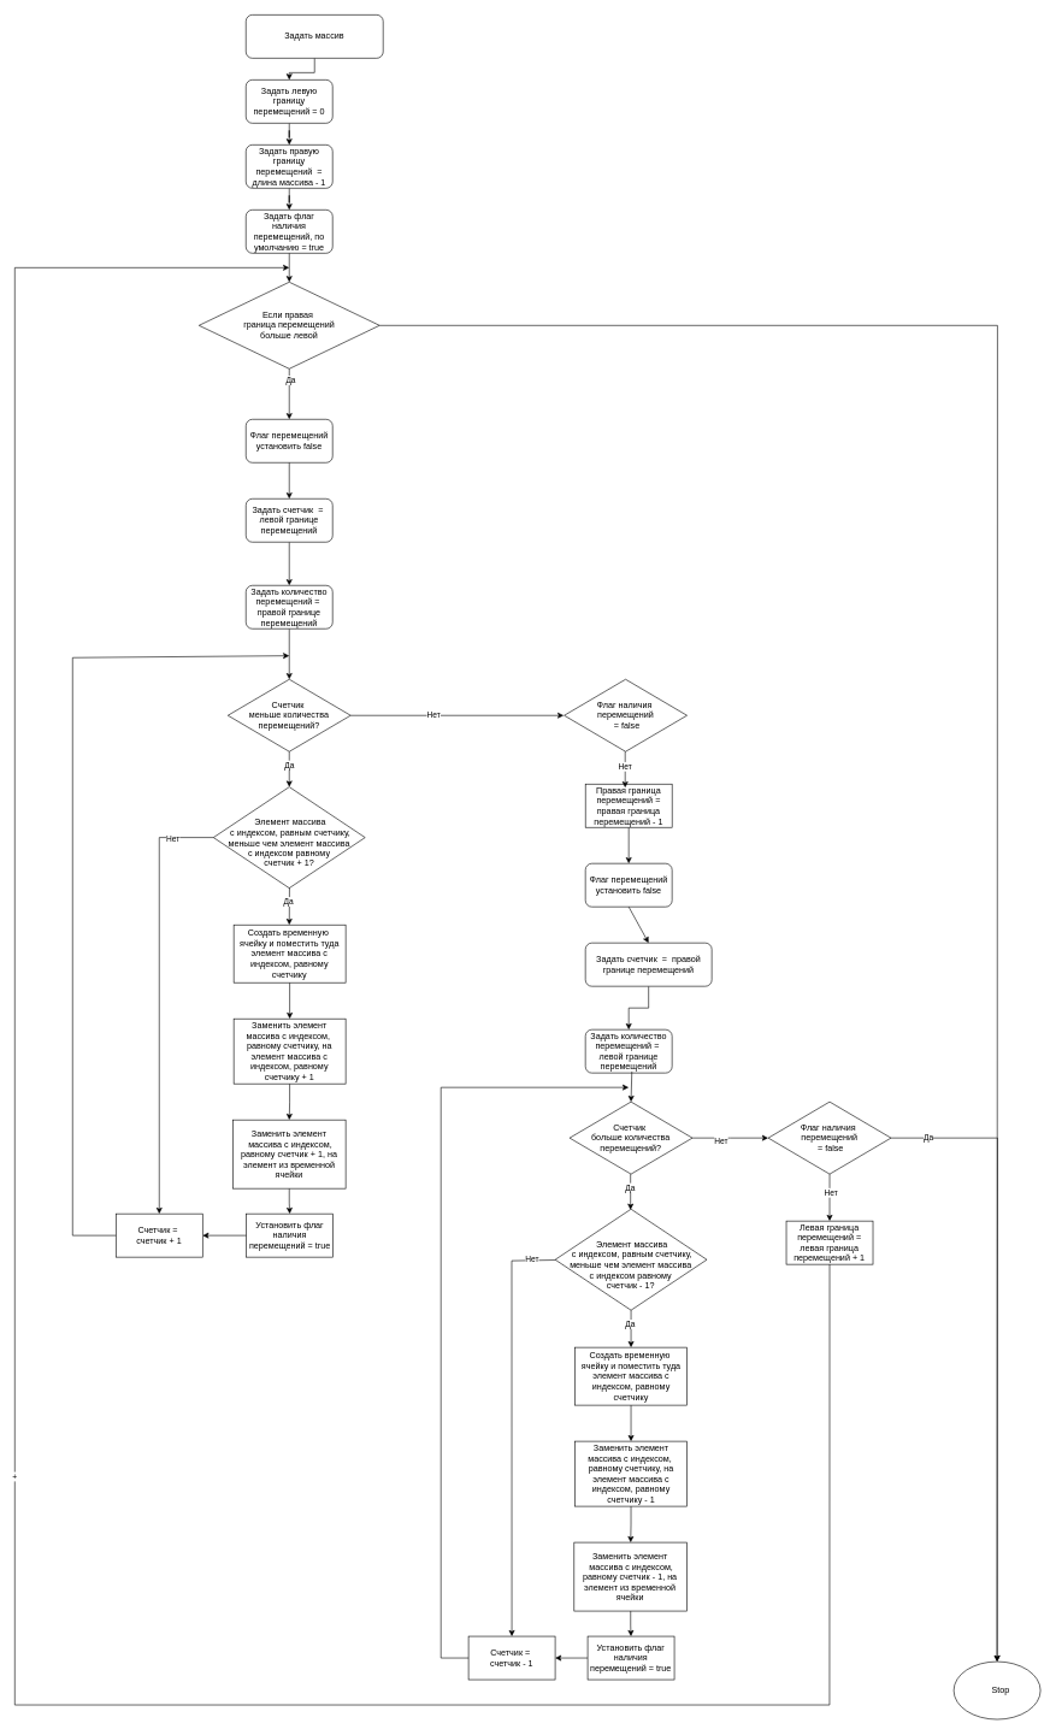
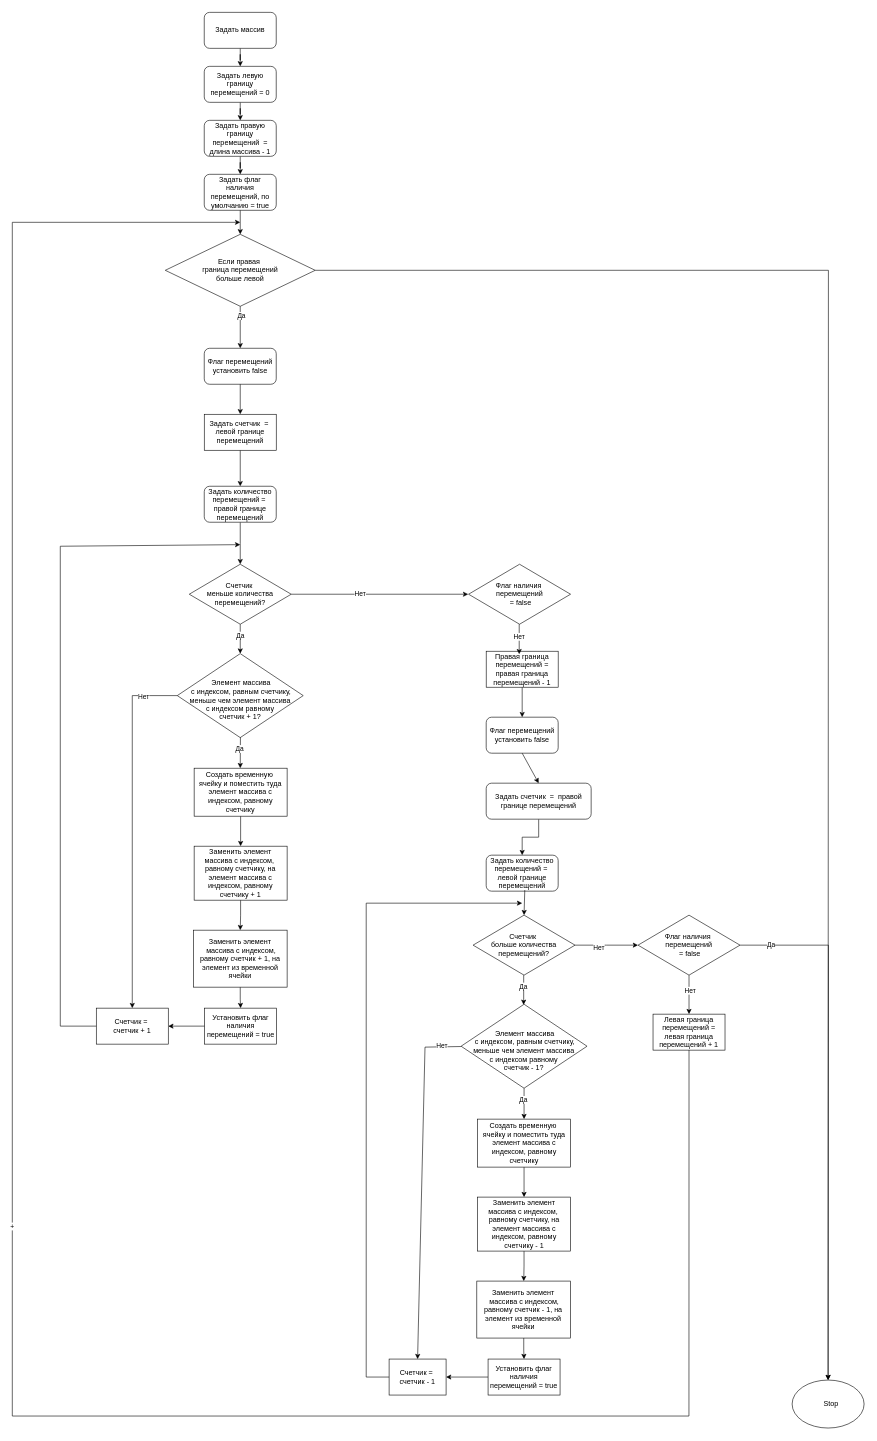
- <mxCell id="5" value="Задать массив" style="rounded=1;whiteSpace=wrap;html=1;" parent="1" vertex="1"><mxGeometry x="340" y="20" width="190" height="60" as="geometry" /></mxCell>
+ <mxCell id="5" value="Задать массив" style="rounded=1;whiteSpace=wrap;html=1;" parent="1" vertex="1"><mxGeometry x="340" y="20" width="120" height="60" as="geometry" /></mxCell>
- <mxCell id="15" value="Задать счетчик&amp;nbsp; =&amp;nbsp; левой границе перемещений" style="rounded=1;whiteSpace=wrap;html=1;" parent="1" vertex="1"><mxGeometry x="340" y="690" width="120" height="60" as="geometry" /></mxCell>
+ <mxCell id="15" value="Задать счетчик&amp;nbsp; =&amp;nbsp; левой границе перемещений" style="whiteSpace=wrap;html=1;rounded=0;" parent="1" vertex="1"><mxGeometry x="340" y="690" width="120" height="60" as="geometry" /></mxCell>
- <mxCell id="61" value="Счетчик =&amp;nbsp;&lt;div&gt;счетчик - 1&lt;/div&gt;" style="whiteSpace=wrap;html=1;" parent="1" vertex="1"><mxGeometry x="648.135" y="2265" width="120" height="60" as="geometry" /></mxCell>
+ <mxCell id="61" value="Счетчик =&amp;nbsp;&lt;div&gt;счетчик - 1&lt;/div&gt;" style="whiteSpace=wrap;html=1;" parent="1" vertex="1"><mxGeometry x="648.135" y="2265" width="95" height="60" as="geometry" /></mxCell>
